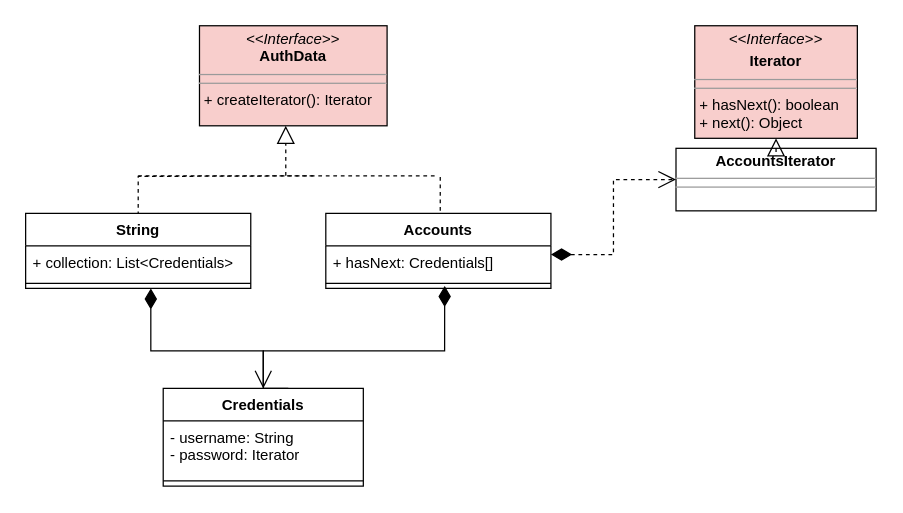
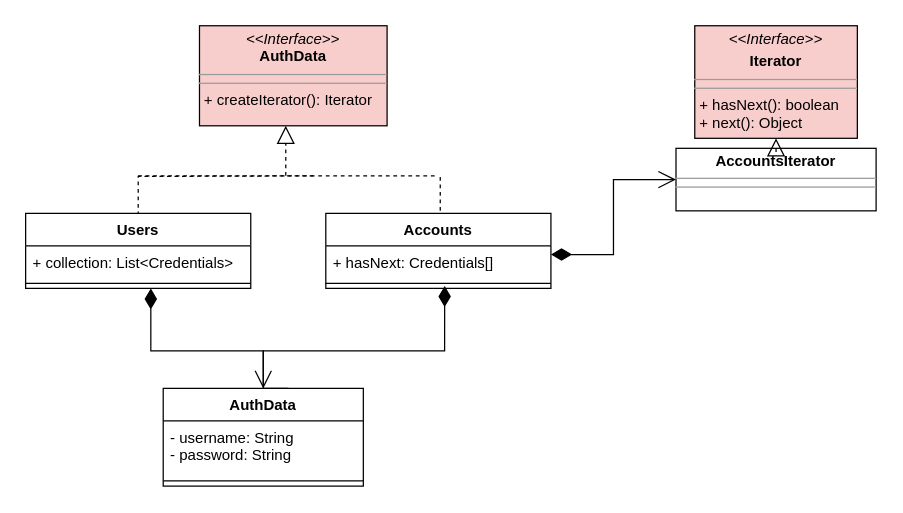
- <mxCell id="22" value="" style="endArrow=open;html=1;endSize=12;startArrow=diamondThin;startSize=14;startFill=1;edgeStyle=orthogonalEdgeStyle;align=left;verticalAlign=bottom;rounded=0;exitX=1;exitY=0.269;exitDx=0;exitDy=0;exitPerimeter=0;entryX=0;entryY=0.5;entryDx=0;entryDy=0;dashed=1;" edge="1" parent="1" source="10" target="18"><mxGeometry x="-1" y="30" relative="1" as="geometry"><mxPoint x="450" y="204.5" as="sourcePoint" /><mxPoint x="510" y="204.5" as="targetPoint" /><mxPoint as="offset" /></mxGeometry></mxCell>
+ <mxCell id="22" value="" style="endArrow=open;html=1;endSize=12;startArrow=diamondThin;startSize=14;startFill=1;edgeStyle=orthogonalEdgeStyle;align=left;verticalAlign=bottom;rounded=0;exitX=1;exitY=0.269;exitDx=0;exitDy=0;exitPerimeter=0;entryX=0;entryY=0.5;entryDx=0;entryDy=0;" edge="1" parent="1" source="10" target="18"><mxGeometry x="-1" y="30" relative="1" as="geometry"><mxPoint x="450" y="204.5" as="sourcePoint" /><mxPoint x="510" y="204.5" as="targetPoint" /><mxPoint as="offset" /></mxGeometry></mxCell>
- <mxCell id="5" value="String" style="swimlane;fontStyle=1;align=center;verticalAlign=top;childLayout=stackLayout;horizontal=1;startSize=26;horizontalStack=0;resizeParent=1;resizeParentMax=0;resizeLast=0;collapsible=1;marginBottom=0;" vertex="1" parent="1"><mxGeometry x="20" y="170" width="180" height="60" as="geometry" /></mxCell>
+ <mxCell id="5" value="Users" style="swimlane;fontStyle=1;align=center;verticalAlign=top;childLayout=stackLayout;horizontal=1;startSize=26;horizontalStack=0;resizeParent=1;resizeParentMax=0;resizeLast=0;collapsible=1;marginBottom=0;" vertex="1" parent="1"><mxGeometry x="20" y="170" width="180" height="60" as="geometry" /></mxCell>
- <mxCell id="2" value="Credentials" style="swimlane;fontStyle=1;align=center;verticalAlign=top;childLayout=stackLayout;horizontal=1;startSize=26;horizontalStack=0;resizeParent=1;resizeParentMax=0;resizeLast=0;collapsible=1;marginBottom=0;" vertex="1" parent="1"><mxGeometry x="130" y="310" width="160" height="78" as="geometry" /></mxCell>
+ <mxCell id="2" value="AuthData" style="swimlane;fontStyle=1;align=center;verticalAlign=top;childLayout=stackLayout;horizontal=1;startSize=26;horizontalStack=0;resizeParent=1;resizeParentMax=0;resizeLast=0;collapsible=1;marginBottom=0;" vertex="1" parent="1"><mxGeometry x="130" y="310" width="160" height="78" as="geometry" /></mxCell>
- <mxCell id="3" value="- username: String&#10;- password: Iterator&#10;" style="text;strokeColor=none;fillColor=none;align=left;verticalAlign=top;spacingLeft=4;spacingRight=4;overflow=hidden;rotatable=0;points=[[0,0.5],[1,0.5]];portConstraint=eastwest;" vertex="1" parent="2"><mxGeometry y="26" width="160" height="44" as="geometry" /></mxCell>
+ <mxCell id="3" value="- username: String&#10;- password: String&#10;" style="text;strokeColor=none;fillColor=none;align=left;verticalAlign=top;spacingLeft=4;spacingRight=4;overflow=hidden;rotatable=0;points=[[0,0.5],[1,0.5]];portConstraint=eastwest;" vertex="1" parent="2"><mxGeometry y="26" width="160" height="44" as="geometry" /></mxCell>
